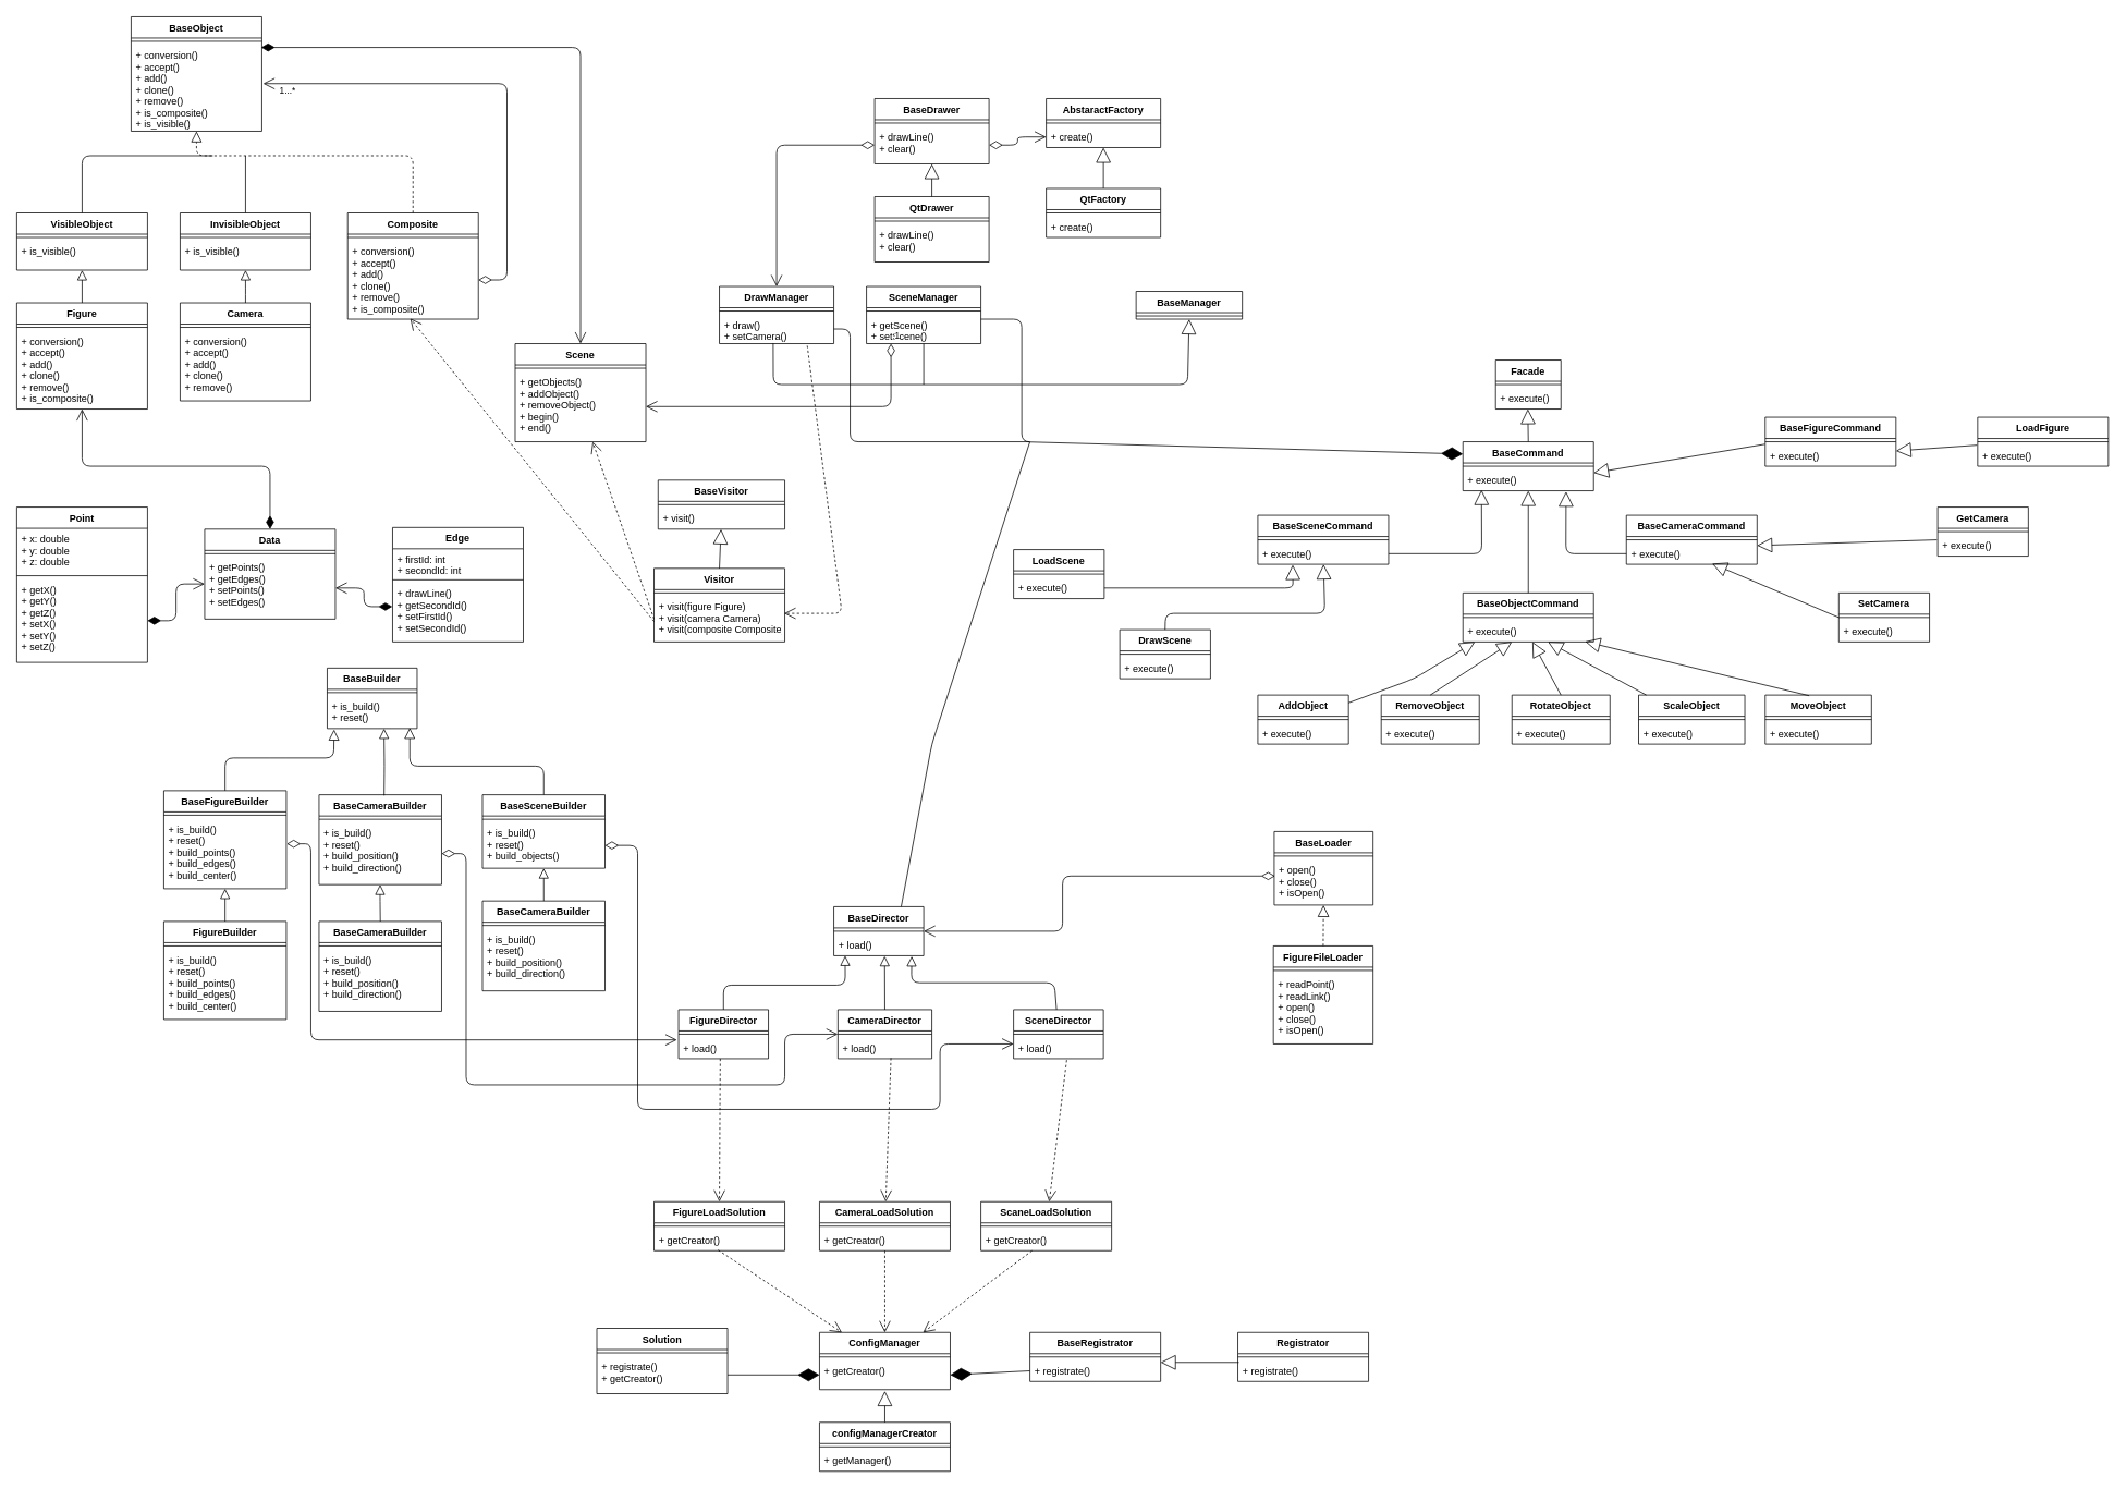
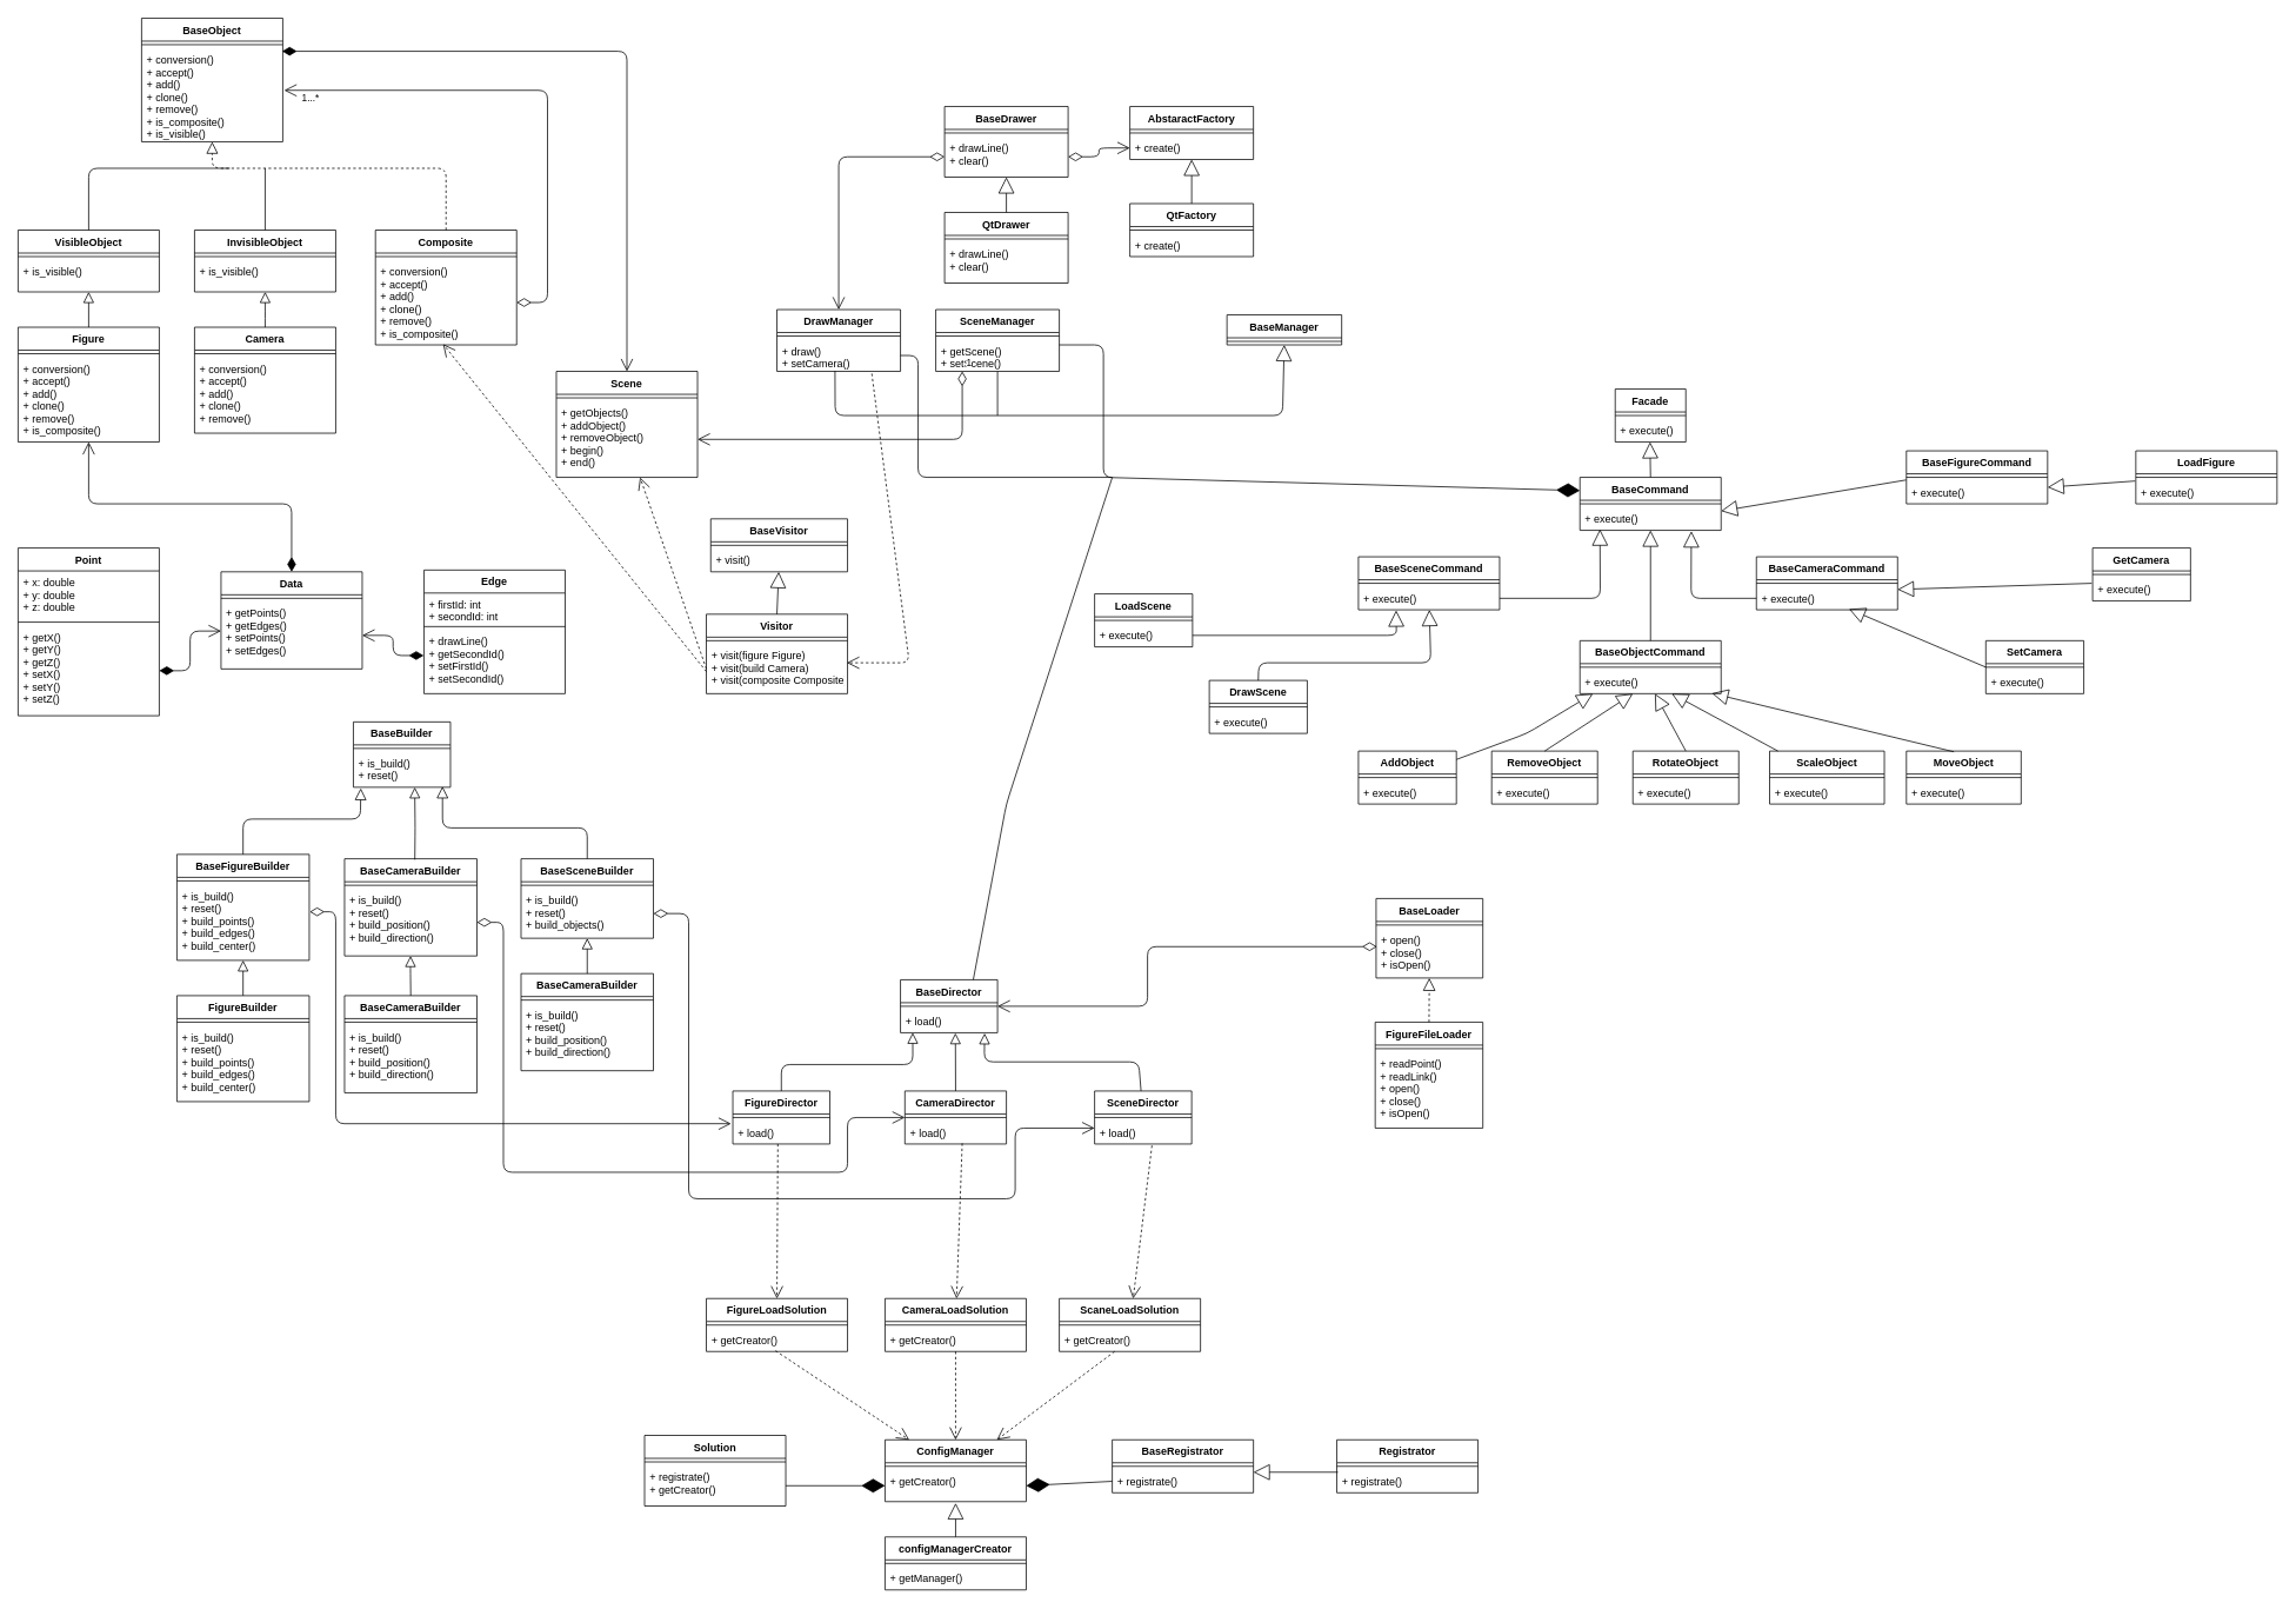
- <mxCell id="129" value="+ visit(figure Figure)&#10;+ visit(camera Camera)&#10;+ visit(composite Composite)" style="text;strokeColor=none;fillColor=none;align=left;verticalAlign=top;spacingLeft=4;spacingRight=4;overflow=hidden;rotatable=0;points=[[0,0.5],[1,0.5]];portConstraint=eastwest;" vertex="1" parent="127"><mxGeometry y="34" width="160" height="56" as="geometry" /></mxCell>
+ <mxCell id="129" value="+ visit(figure Figure)&#10;+ visit(build Camera)&#10;+ visit(composite Composite)" style="text;strokeColor=none;fillColor=none;align=left;verticalAlign=top;spacingLeft=4;spacingRight=4;overflow=hidden;rotatable=0;points=[[0,0.5],[1,0.5]];portConstraint=eastwest;" vertex="1" parent="127"><mxGeometry y="34" width="160" height="56" as="geometry" /></mxCell>
